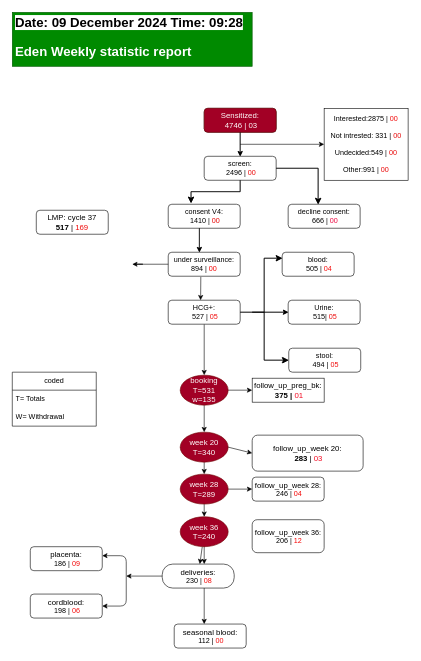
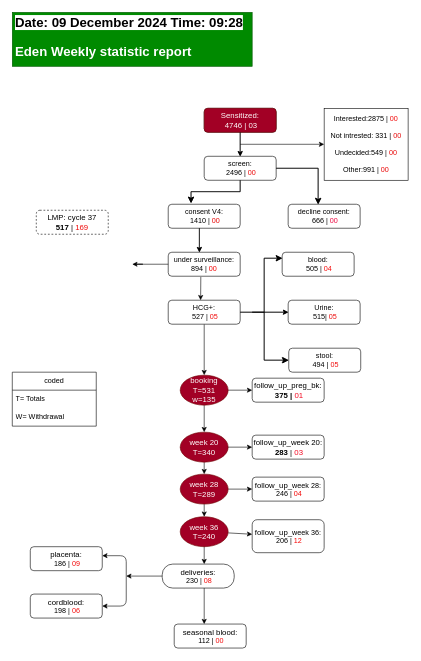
- <mxCell id="32" value="&lt;font style=&quot;font-size: 13px;&quot;&gt;LMP: cycle 37&lt;br&gt;&lt;b&gt;517&lt;/b&gt; | &lt;font color=&quot;#f00a0a&quot;&gt;169&lt;/font&gt;&lt;/font&gt;&lt;div style=&quot;display:none&quot; id=&quot;SDCloudData&quot;&gt;&lt;/div&gt;&lt;div style=&quot;display:none&quot; id=&quot;SDCloudData&quot;&gt;&lt;/div&gt;&lt;div style=&quot;display:none&quot; id=&quot;SDCloudData&quot;&gt;&lt;/div&gt;" style="rounded=1;whiteSpace=wrap;html=1;" parent="1" vertex="1"><mxGeometry x="60" y="350" width="120" height="40" as="geometry" /></mxCell>
+ <mxCell id="32" value="&lt;font style=&quot;font-size: 13px;&quot;&gt;LMP: cycle 37&lt;br&gt;&lt;b&gt;517&lt;/b&gt; | &lt;font color=&quot;#f00a0a&quot;&gt;169&lt;/font&gt;&lt;/font&gt;&lt;div style=&quot;display:none&quot; id=&quot;SDCloudData&quot;&gt;&lt;/div&gt;&lt;div style=&quot;display:none&quot; id=&quot;SDCloudData&quot;&gt;&lt;/div&gt;&lt;div style=&quot;display:none&quot; id=&quot;SDCloudData&quot;&gt;&lt;/div&gt;" style="rounded=1;whiteSpace=wrap;html=1;dashed=1;" parent="1" vertex="1"><mxGeometry x="60" y="350" width="120" height="40" as="geometry" /></mxCell>
- <mxCell id="31" value="&lt;font style=&quot;font-size: 13px;&quot;&gt;follow_up_preg_bk:&lt;br&gt;&amp;nbsp;&lt;b&gt;375 |&lt;/b&gt;&amp;nbsp;&lt;font color=&quot;#f40b23&quot;&gt;01&lt;/font&gt;&lt;/font&gt;&lt;div style=&quot;display:none&quot; id=&quot;SDCloudData&quot;&gt;&lt;/div&gt;&lt;div style=&quot;display:none&quot; id=&quot;SDCloudData&quot;&gt;&lt;/div&gt;&lt;div style=&quot;display:none&quot; id=&quot;SDCloudData&quot;&gt;&lt;/div&gt;&lt;div style=&quot;display:none&quot; id=&quot;SDCloudData&quot;&gt;&lt;/div&gt;" style="whiteSpace=wrap;html=1;rounded=0;" parent="1" vertex="1"><mxGeometry x="420" y="630" width="120" height="40" as="geometry" /></mxCell>
+ <mxCell id="31" value="&lt;font style=&quot;font-size: 13px;&quot;&gt;follow_up_preg_bk:&lt;br&gt;&amp;nbsp;&lt;b&gt;375 |&lt;/b&gt;&amp;nbsp;&lt;font color=&quot;#f40b23&quot;&gt;01&lt;/font&gt;&lt;/font&gt;&lt;div style=&quot;display:none&quot; id=&quot;SDCloudData&quot;&gt;&lt;/div&gt;&lt;div style=&quot;display:none&quot; id=&quot;SDCloudData&quot;&gt;&lt;/div&gt;&lt;div style=&quot;display:none&quot; id=&quot;SDCloudData&quot;&gt;&lt;/div&gt;&lt;div style=&quot;display:none&quot; id=&quot;SDCloudData&quot;&gt;&lt;/div&gt;" style="rounded=1;whiteSpace=wrap;html=1;" parent="1" vertex="1"><mxGeometry x="420" y="630" width="120" height="40" as="geometry" /></mxCell>
- <mxCell id="44" value="&lt;font style=&quot;font-size: 13px;&quot;&gt;follow_up_week 20:&lt;br&gt;&amp;nbsp;&lt;b&gt;283&lt;/b&gt;&amp;nbsp;| &lt;font color=&quot;#f40b23&quot;&gt;03&lt;/font&gt;&lt;/font&gt;&lt;div style=&quot;display:none&quot; id=&quot;SDCloudData&quot;&gt;&lt;/div&gt;&lt;div style=&quot;display:none&quot; id=&quot;SDCloudData&quot;&gt;&lt;/div&gt;&lt;div style=&quot;display:none&quot; id=&quot;SDCloudData&quot;&gt;&lt;/div&gt;&lt;div style=&quot;display:none&quot; id=&quot;SDCloudData&quot;&gt;&lt;/div&gt;" style="rounded=1;whiteSpace=wrap;html=1;" parent="1" vertex="1"><mxGeometry x="420" y="725" width="185" height="60" as="geometry" /></mxCell>
+ <mxCell id="44" value="&lt;font style=&quot;font-size: 13px;&quot;&gt;follow_up_week 20:&lt;br&gt;&amp;nbsp;&lt;b&gt;283&lt;/b&gt;&amp;nbsp;| &lt;font color=&quot;#f40b23&quot;&gt;03&lt;/font&gt;&lt;/font&gt;&lt;div style=&quot;display:none&quot; id=&quot;SDCloudData&quot;&gt;&lt;/div&gt;&lt;div style=&quot;display:none&quot; id=&quot;SDCloudData&quot;&gt;&lt;/div&gt;&lt;div style=&quot;display:none&quot; id=&quot;SDCloudData&quot;&gt;&lt;/div&gt;&lt;div style=&quot;display:none&quot; id=&quot;SDCloudData&quot;&gt;&lt;/div&gt;" style="rounded=1;whiteSpace=wrap;html=1;" parent="1" vertex="1"><mxGeometry x="420" y="725" width="120" height="40" as="geometry" /></mxCell>
- <mxCell id="41" value="" style="edgeStyle=none;html=1;fontColor=#FFFFFF;" parent="1" source="42" target="58" edge="1"><mxGeometry relative="1" as="geometry" /></mxCell>
+ <mxCell id="41" value="" style="edgeStyle=none;html=1;fontColor=#FFFFFF;" parent="1" source="42" target="46" edge="1"><mxGeometry relative="1" as="geometry" /></mxCell>
